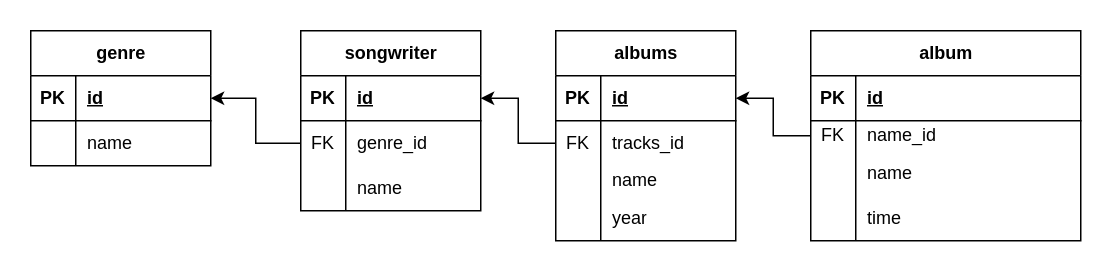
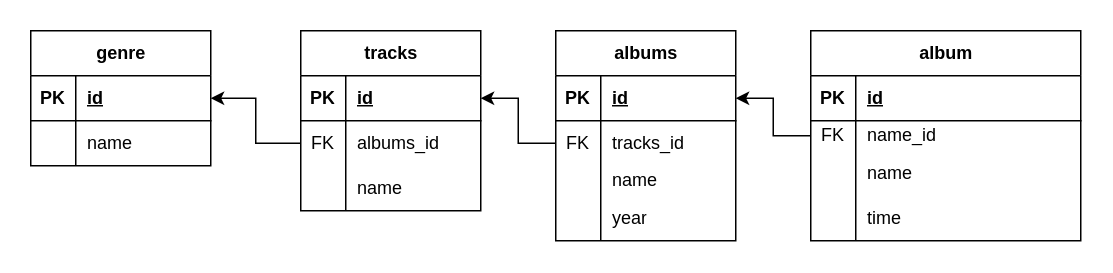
- <mxCell id="9" value="songwriter" style="shape=table;startSize=30;container=1;collapsible=1;childLayout=tableLayout;fixedRows=1;rowLines=0;fontStyle=1;align=center;resizeLast=1;html=1;" vertex="1" parent="1"><mxGeometry x="200" y="20" width="120" height="120" as="geometry" /></mxCell>
+ <mxCell id="9" value="tracks" style="shape=table;startSize=30;container=1;collapsible=1;childLayout=tableLayout;fixedRows=1;rowLines=0;fontStyle=1;align=center;resizeLast=1;html=1;" vertex="1" parent="1"><mxGeometry x="200" y="20" width="120" height="120" as="geometry" /></mxCell>
- <mxCell id="15" value="genre_id" style="shape=partialRectangle;connectable=0;fillColor=none;top=0;left=0;bottom=0;right=0;align=left;spacingLeft=6;overflow=hidden;whiteSpace=wrap;html=1;" vertex="1" parent="13"><mxGeometry x="30" width="90" height="30" as="geometry"><mxRectangle width="90" height="30" as="alternateBounds" /></mxGeometry></mxCell>
+ <mxCell id="15" value="albums_id" style="shape=partialRectangle;connectable=0;fillColor=none;top=0;left=0;bottom=0;right=0;align=left;spacingLeft=6;overflow=hidden;whiteSpace=wrap;html=1;" vertex="1" parent="13"><mxGeometry x="30" width="90" height="30" as="geometry"><mxRectangle width="90" height="30" as="alternateBounds" /></mxGeometry></mxCell>
